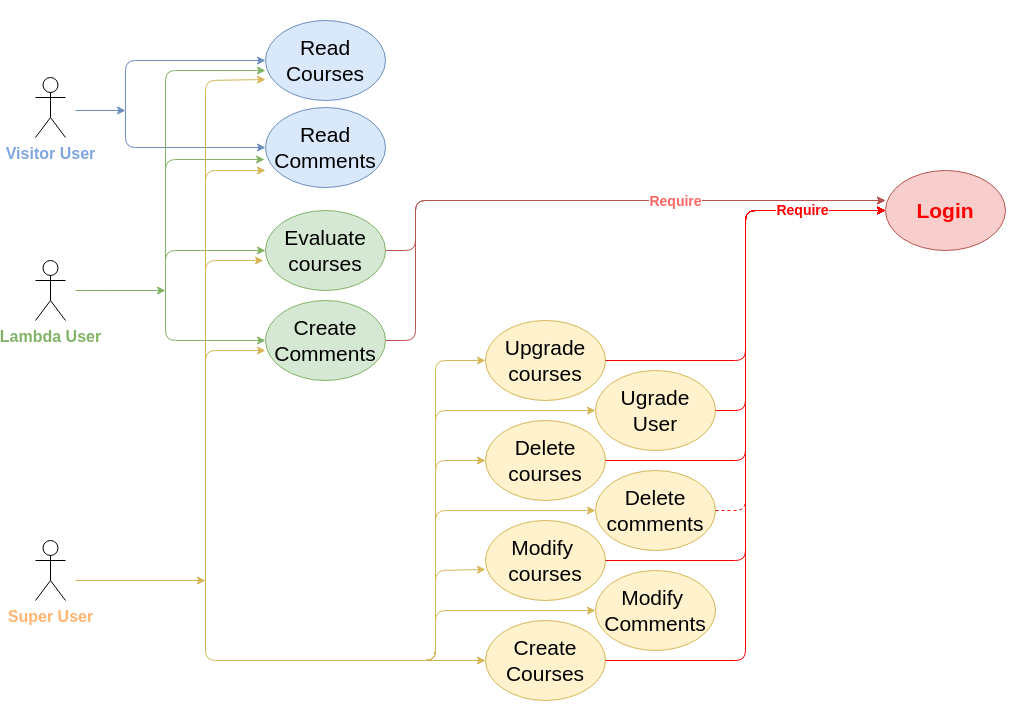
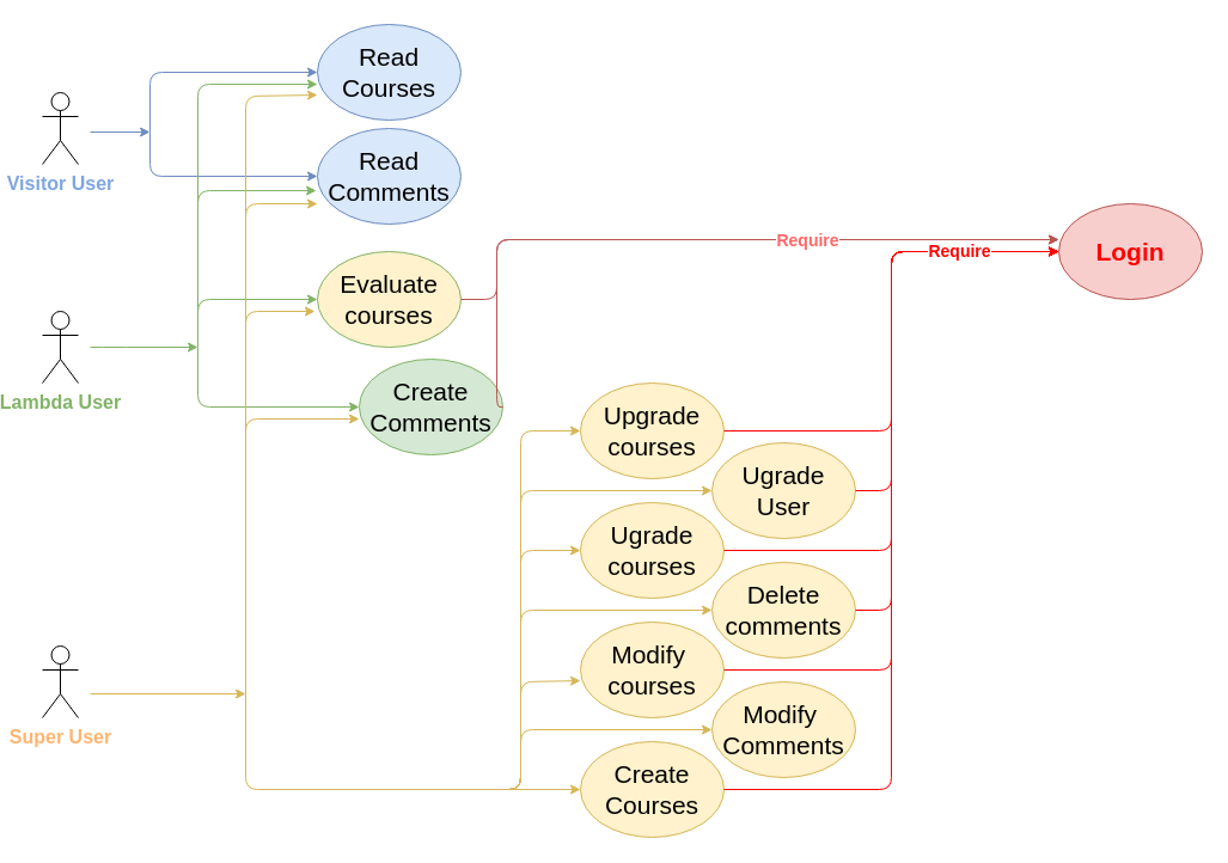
- <mxCell id="13" value="&lt;font style=&quot;font-size: 21px&quot;&gt;Evaluate&lt;br&gt;courses&lt;br&gt;&lt;/font&gt;" style="ellipse;whiteSpace=wrap;html=1;fillColor=#d5e8d4;strokeColor=#82b366;" vertex="1" parent="1"><mxGeometry x="250" y="210" width="120" height="80" as="geometry" /></mxCell>
+ <mxCell id="13" value="&lt;font style=&quot;font-size: 21px&quot;&gt;Evaluate&lt;br&gt;courses&lt;br&gt;&lt;/font&gt;" style="ellipse;whiteSpace=wrap;html=1;fillColor=#fff2cc;strokeColor=#82b366;" vertex="1" parent="1"><mxGeometry x="250" y="210" width="120" height="80" as="geometry" /></mxCell>
- <mxCell id="15" value="&lt;font style=&quot;font-size: 21px&quot;&gt;Create Comments&lt;br&gt;&lt;/font&gt;" style="ellipse;whiteSpace=wrap;html=1;fillColor=#d5e8d4;strokeColor=#82b366;" vertex="1" parent="1"><mxGeometry x="250" y="300" width="120" height="80" as="geometry" /></mxCell>
+ <mxCell id="15" value="&lt;font style=&quot;font-size: 21px&quot;&gt;Create Comments&lt;br&gt;&lt;/font&gt;" style="ellipse;whiteSpace=wrap;html=1;fillColor=#d5e8d4;strokeColor=#82b366;" vertex="1" parent="1"><mxGeometry x="285" y="300" width="120" height="80" as="geometry" /></mxCell>
- <mxCell id="9" value="&lt;font style=&quot;font-size: 21px&quot;&gt;Delete&lt;br&gt;courses&lt;br&gt;&lt;/font&gt;" style="ellipse;whiteSpace=wrap;html=1;fillColor=#fff2cc;strokeColor=#d6b656;" vertex="1" parent="1"><mxGeometry x="470" y="420" width="120" height="80" as="geometry" /></mxCell>
+ <mxCell id="9" value="&lt;font style=&quot;font-size: 21px&quot;&gt;Ugrade&lt;br&gt;courses&lt;br&gt;&lt;/font&gt;" style="ellipse;whiteSpace=wrap;html=1;fillColor=#fff2cc;strokeColor=#d6b656;" vertex="1" parent="1"><mxGeometry x="470" y="420" width="120" height="80" as="geometry" /></mxCell>
- <mxCell id="43" value="" style="endArrow=classic;html=1;fillColor=#f8cecc;strokeColor=#FF0000;exitX=1;exitY=0.5;exitDx=0;exitDy=0;entryX=0;entryY=0.5;entryDx=0;entryDy=0;dashed=1;" edge="1" parent="1" source="10" target="4"><mxGeometry width="50" height="50" relative="1" as="geometry"><mxPoint x="720" y="430" as="sourcePoint" /><mxPoint x="890" y="230" as="targetPoint" /><Array as="points"><mxPoint x="730" y="510" /><mxPoint x="730" y="210" /></Array></mxGeometry></mxCell>
+ <mxCell id="43" value="" style="endArrow=classic;html=1;fillColor=#f8cecc;strokeColor=#FF0000;exitX=1;exitY=0.5;exitDx=0;exitDy=0;entryX=0;entryY=0.5;entryDx=0;entryDy=0;" edge="1" parent="1" source="10" target="4"><mxGeometry width="50" height="50" relative="1" as="geometry"><mxPoint x="720" y="430" as="sourcePoint" /><mxPoint x="890" y="230" as="targetPoint" /><Array as="points"><mxPoint x="730" y="510" /><mxPoint x="730" y="210" /></Array></mxGeometry></mxCell>
